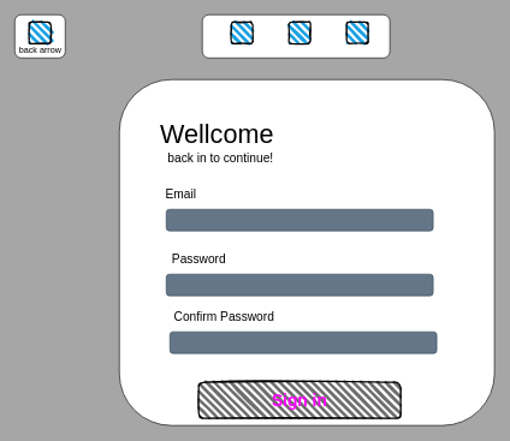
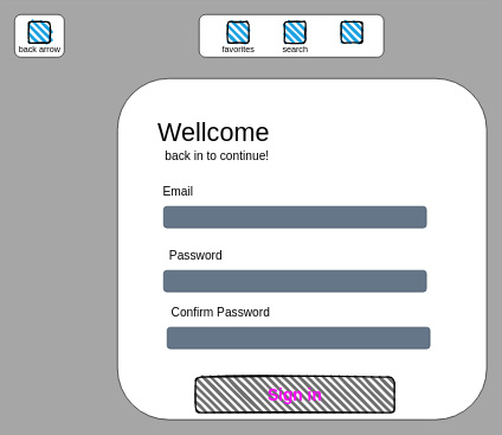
+ <mxCell id="6" value="favorites" style="text;html=1;align=center;verticalAlign=middle;resizable=0;points=[];autosize=1;strokeColor=none;" parent="1" vertex="1"><mxGeometry x="305" y="60" width="60" height="20" as="geometry" /></mxCell>
+ <mxCell id="7" value="search" style="text;html=1;align=center;verticalAlign=middle;resizable=0;points=[];autosize=1;strokeColor=none;" parent="1" vertex="1"><mxGeometry x="390" y="60" width="50" height="20" as="geometry" /></mxCell>
